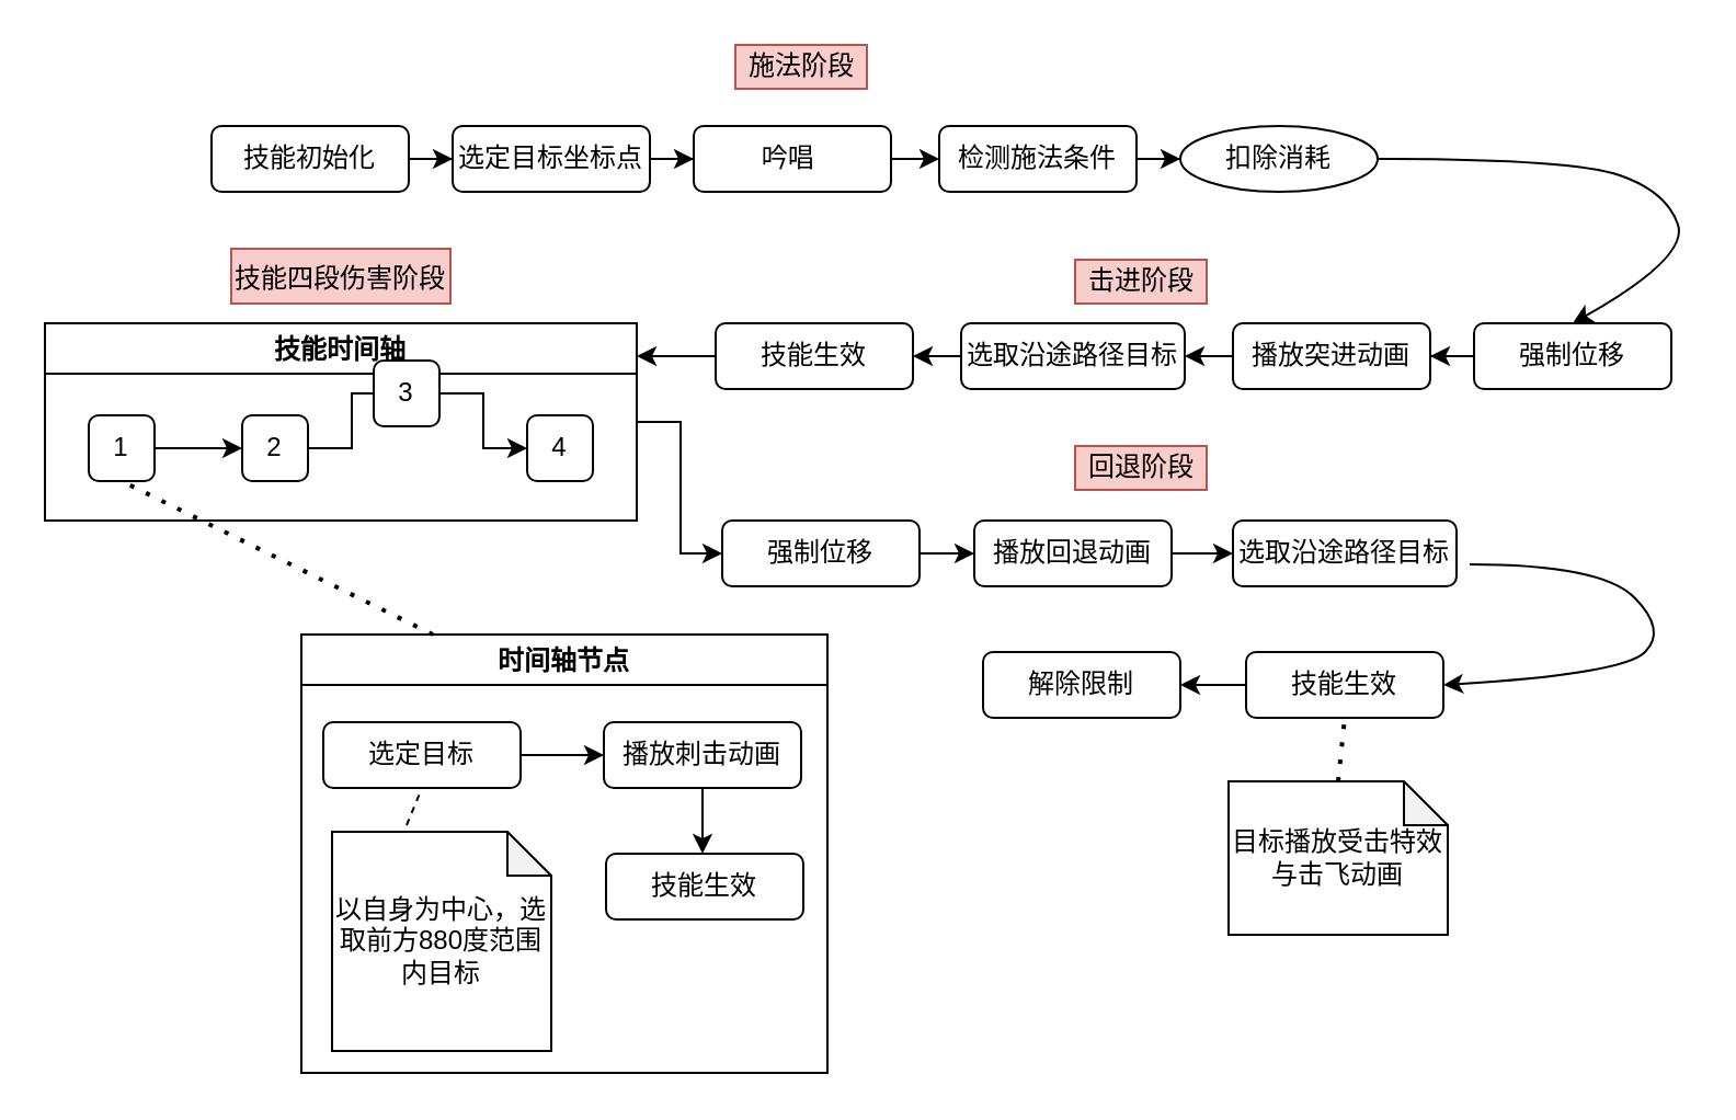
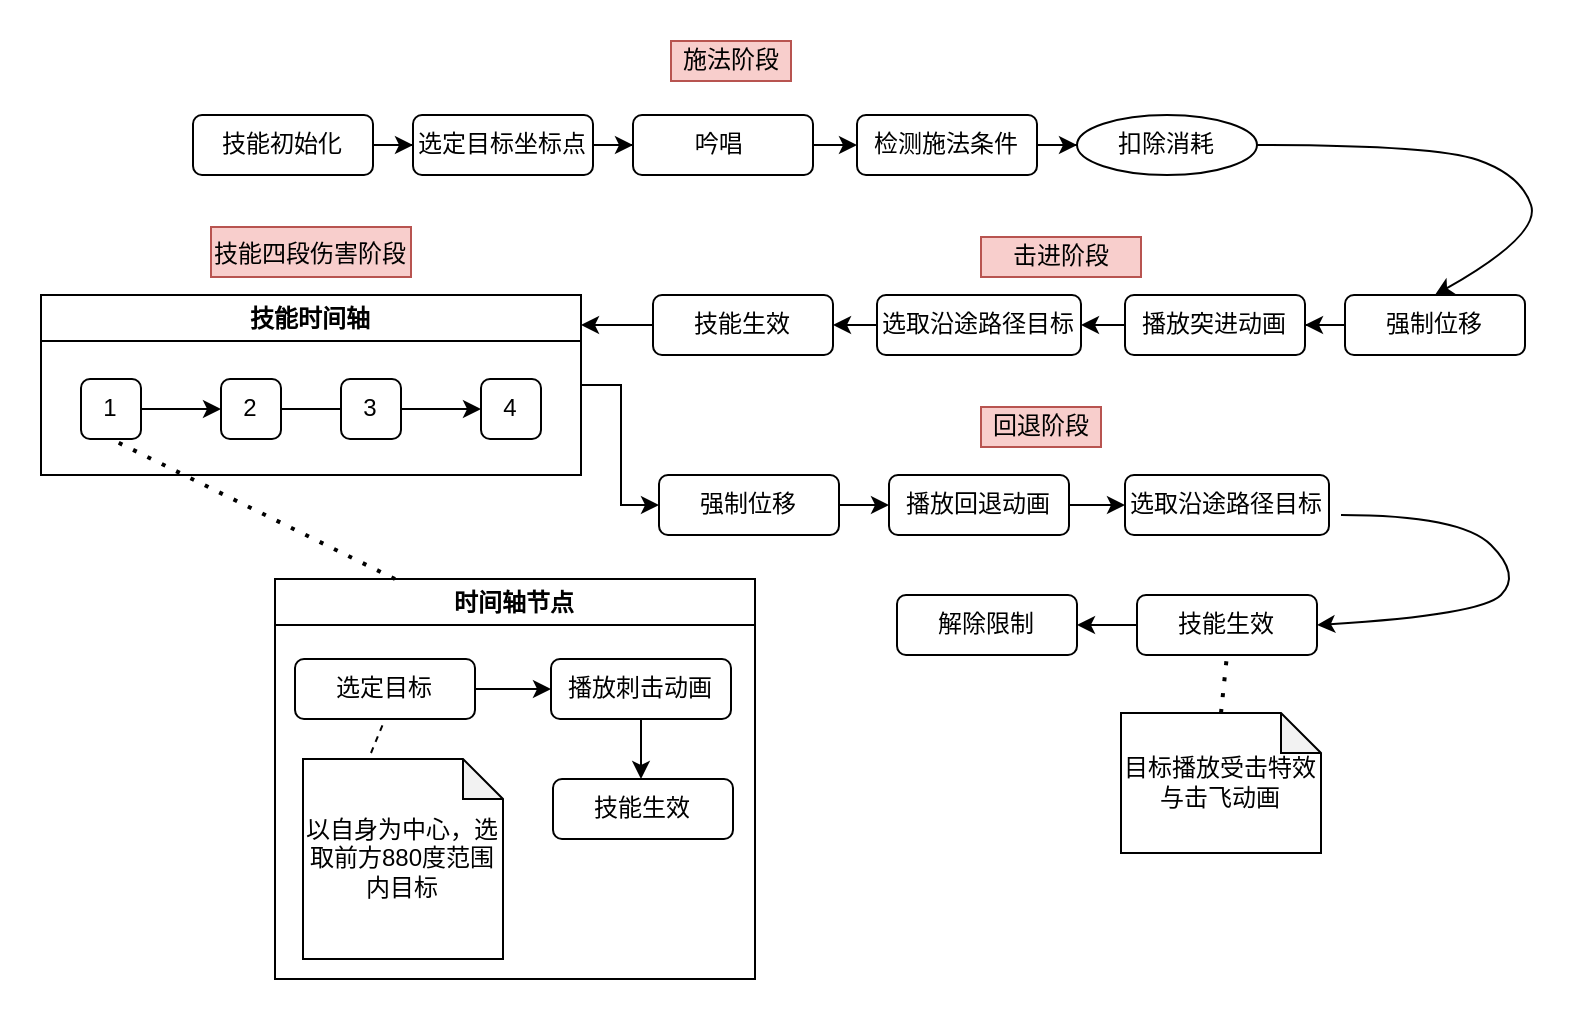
- <mxCell id="15" value="击进阶段" style="text;html=1;align=center;verticalAlign=middle;resizable=0;points=[];autosize=1;strokeColor=#b85450;fillColor=#f8cecc;" parent="1" vertex="1"><mxGeometry x="490" y="118" width="60" height="20" as="geometry" /></mxCell>
+ <mxCell id="15" value="击进阶段" style="text;html=1;align=center;verticalAlign=middle;resizable=0;points=[];autosize=1;strokeColor=#b85450;fillColor=#f8cecc;" parent="1" vertex="1"><mxGeometry x="490" y="118" width="80" height="20" as="geometry" /></mxCell>
- <mxCell id="24" value="3" style="rounded=1;whiteSpace=wrap;html=1;" parent="17" vertex="1"><mxGeometry x="150" y="17" width="30" height="30" as="geometry" /></mxCell>
+ <mxCell id="24" value="3" style="rounded=1;whiteSpace=wrap;html=1;" parent="17" vertex="1"><mxGeometry x="150" y="42" width="30" height="30" as="geometry" /></mxCell>
